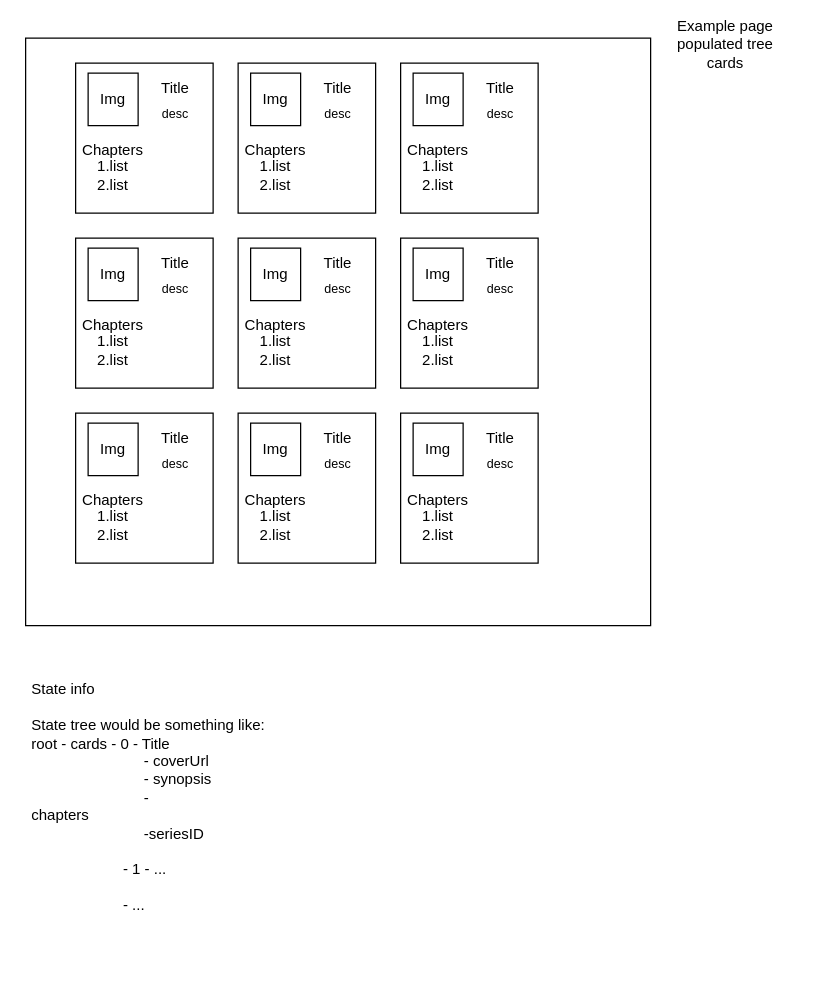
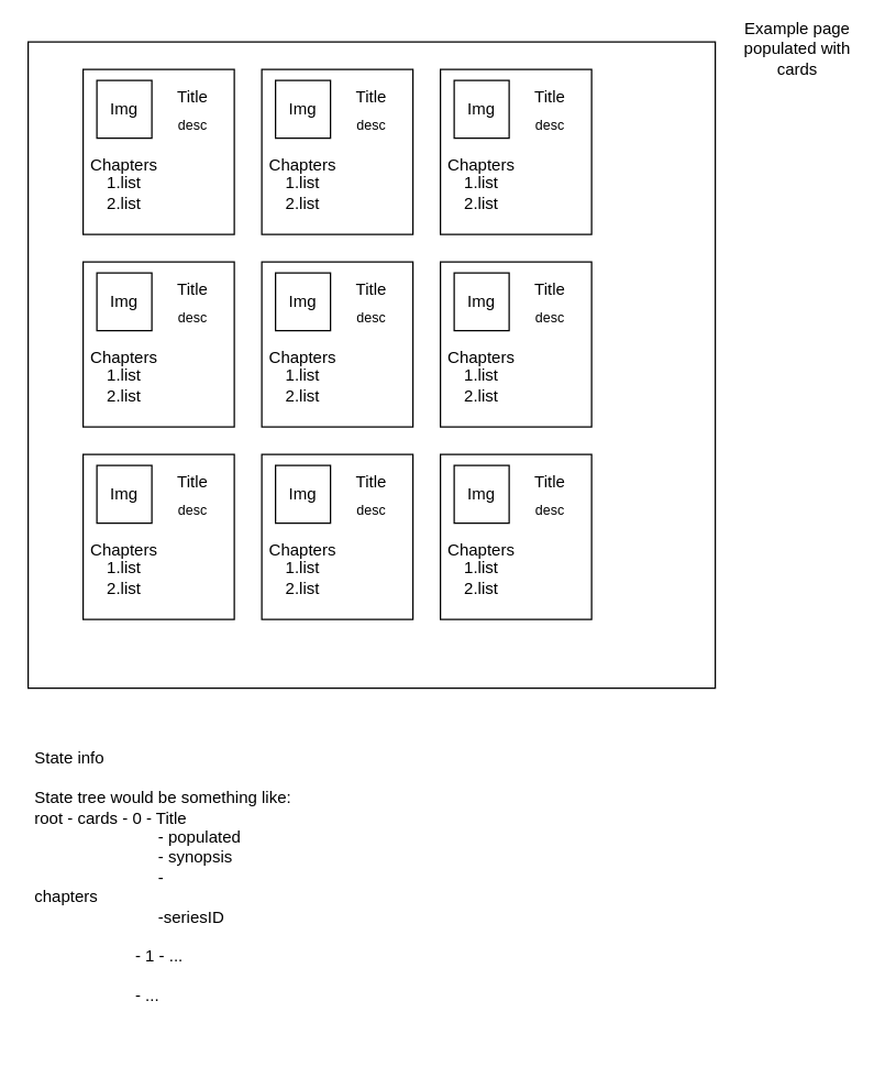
- <mxCell id="3" value="Example page populated tree cards" style="text;html=1;strokeColor=none;fillColor=none;align=center;verticalAlign=middle;whiteSpace=wrap;rounded=0;" vertex="1" parent="1"><mxGeometry x="530" y="20" width="100" height="30" as="geometry" /></mxCell>
+ <mxCell id="3" value="Example page populated with cards" style="text;html=1;strokeColor=none;fillColor=none;align=center;verticalAlign=middle;whiteSpace=wrap;rounded=0;" vertex="1" parent="1"><mxGeometry x="530" y="20" width="100" height="30" as="geometry" /></mxCell>
- <mxCell id="69" value="&#10;State info&#10;&#10;State tree would be something like:&#10;root - cards - 0 - Title&#10;                           - coverUrl&#10;                           - synopsis&#10;                           - chapters                                &#10;                           -seriesID                      &#10;&#10;                      - 1 - ...&#10;&#10;                      - ...&#10;&#10;&#10;&#10;" style="text;strokeColor=none;fillColor=none;spacing=5;spacingTop=-20;overflow=hidden;rounded=0;spacingBottom=0;whiteSpace=wrap;" vertex="1" parent="1"><mxGeometry x="20" y="540" width="250" height="230" as="geometry" /></mxCell>
+ <mxCell id="69" value="&#10;State info&#10;&#10;State tree would be something like:&#10;root - cards - 0 - Title&#10;                           - populated&#10;                           - synopsis&#10;                           - chapters                                &#10;                           -seriesID                      &#10;&#10;                      - 1 - ...&#10;&#10;                      - ...&#10;&#10;&#10;&#10;" style="text;strokeColor=none;fillColor=none;spacing=5;spacingTop=-20;overflow=hidden;rounded=0;spacingBottom=0;whiteSpace=wrap;" vertex="1" parent="1"><mxGeometry x="20" y="540" width="250" height="230" as="geometry" /></mxCell>
